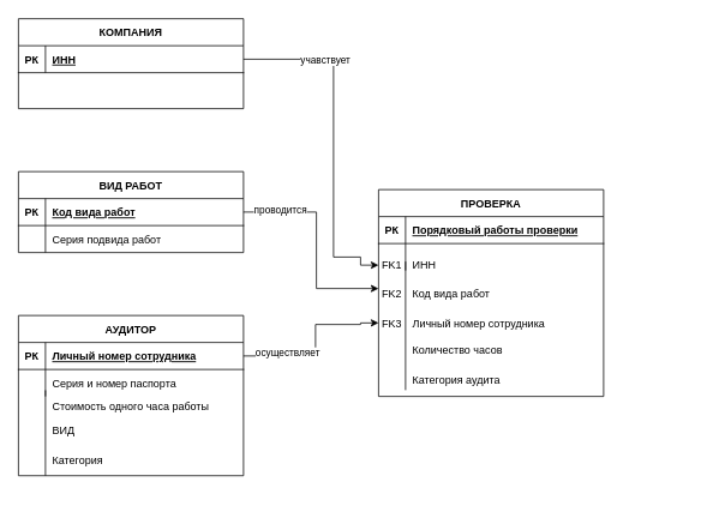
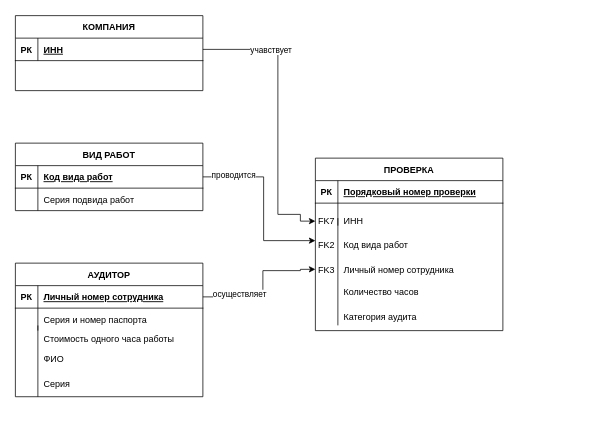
- <mxCell id="19" value="Порядковый работы проверки" style="shape=partialRectangle;overflow=hidden;connectable=0;fillColor=none;top=0;left=0;bottom=0;right=0;align=left;spacingLeft=6;fontStyle=5;" parent="17" vertex="1"><mxGeometry x="30" width="220" height="30" as="geometry"><mxRectangle width="220" height="30" as="alternateBounds" /></mxGeometry></mxCell>
+ <mxCell id="19" value="Порядковый номер проверки" style="shape=partialRectangle;overflow=hidden;connectable=0;fillColor=none;top=0;left=0;bottom=0;right=0;align=left;spacingLeft=6;fontStyle=5;" parent="17" vertex="1"><mxGeometry x="30" width="220" height="30" as="geometry"><mxRectangle width="220" height="30" as="alternateBounds" /></mxGeometry></mxCell>
- <mxCell id="35" value="FK1" style="shape=partialRectangle;overflow=hidden;connectable=0;fillColor=none;top=0;left=0;bottom=0;right=0;" parent="15" vertex="1"><mxGeometry y="65.711" width="30" height="36.508" as="geometry"><mxRectangle width="30" height="30" as="alternateBounds" /></mxGeometry></mxCell>
+ <mxCell id="35" value="FK7" style="shape=partialRectangle;overflow=hidden;connectable=0;fillColor=none;top=0;left=0;bottom=0;right=0;" parent="15" vertex="1"><mxGeometry y="65.711" width="30" height="36.508" as="geometry"><mxRectangle width="30" height="30" as="alternateBounds" /></mxGeometry></mxCell>
- <mxCell id="52" value="ВИД" style="shape=partialRectangle;overflow=hidden;connectable=0;fillColor=none;top=0;left=0;bottom=0;right=0;align=left;spacingLeft=6;" parent="38" vertex="1"><mxGeometry x="30" y="110.005" width="220" height="35.625" as="geometry"><mxRectangle width="220" height="30" as="alternateBounds" /></mxGeometry></mxCell>
+ <mxCell id="52" value="ФИО" style="shape=partialRectangle;overflow=hidden;connectable=0;fillColor=none;top=0;left=0;bottom=0;right=0;align=left;spacingLeft=6;" parent="38" vertex="1"><mxGeometry x="30" y="110.005" width="220" height="35.625" as="geometry"><mxRectangle width="220" height="30" as="alternateBounds" /></mxGeometry></mxCell>
- <mxCell id="50" value="Категория" style="shape=partialRectangle;overflow=hidden;connectable=0;fillColor=none;top=0;left=0;bottom=0;right=0;align=left;spacingLeft=6;" parent="48" vertex="1"><mxGeometry x="30" width="220" height="35.625" as="geometry"><mxRectangle width="220" height="30" as="alternateBounds" /></mxGeometry></mxCell>
+ <mxCell id="50" value="Серия" style="shape=partialRectangle;overflow=hidden;connectable=0;fillColor=none;top=0;left=0;bottom=0;right=0;align=left;spacingLeft=6;" parent="48" vertex="1"><mxGeometry x="30" width="220" height="35.625" as="geometry"><mxRectangle width="220" height="30" as="alternateBounds" /></mxGeometry></mxCell>
